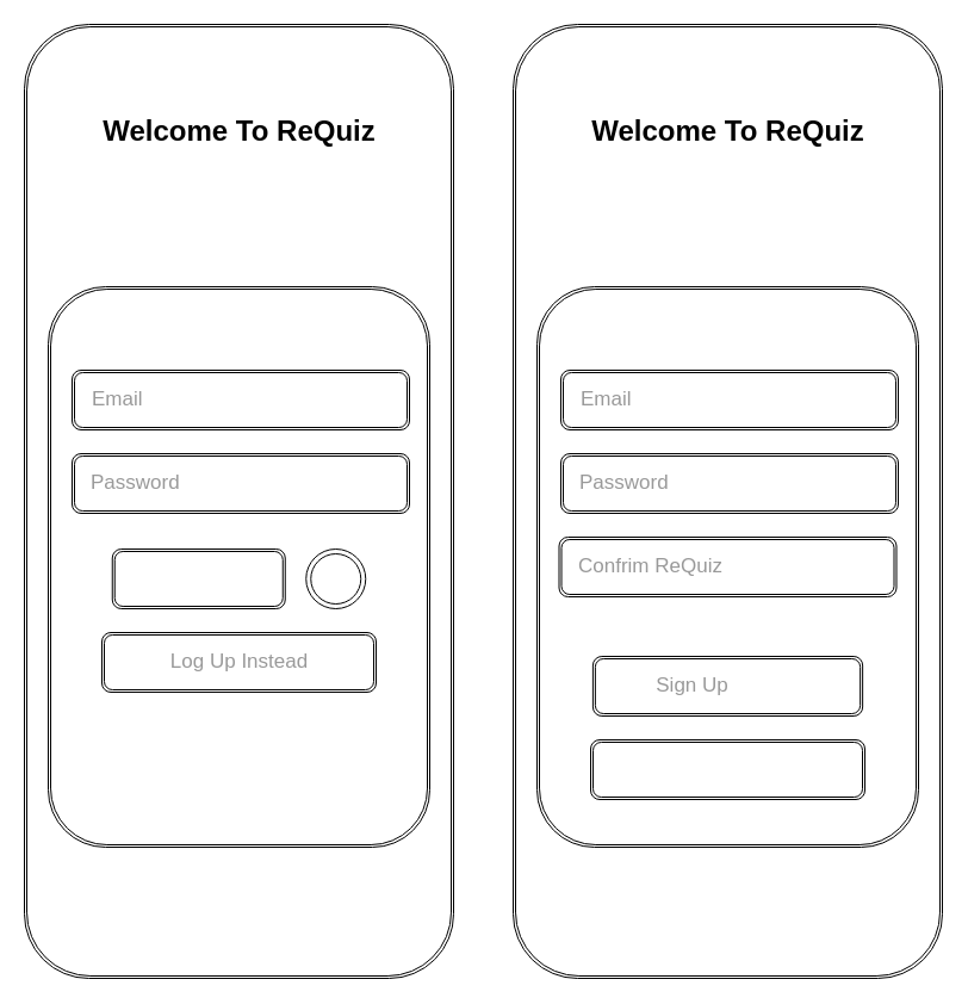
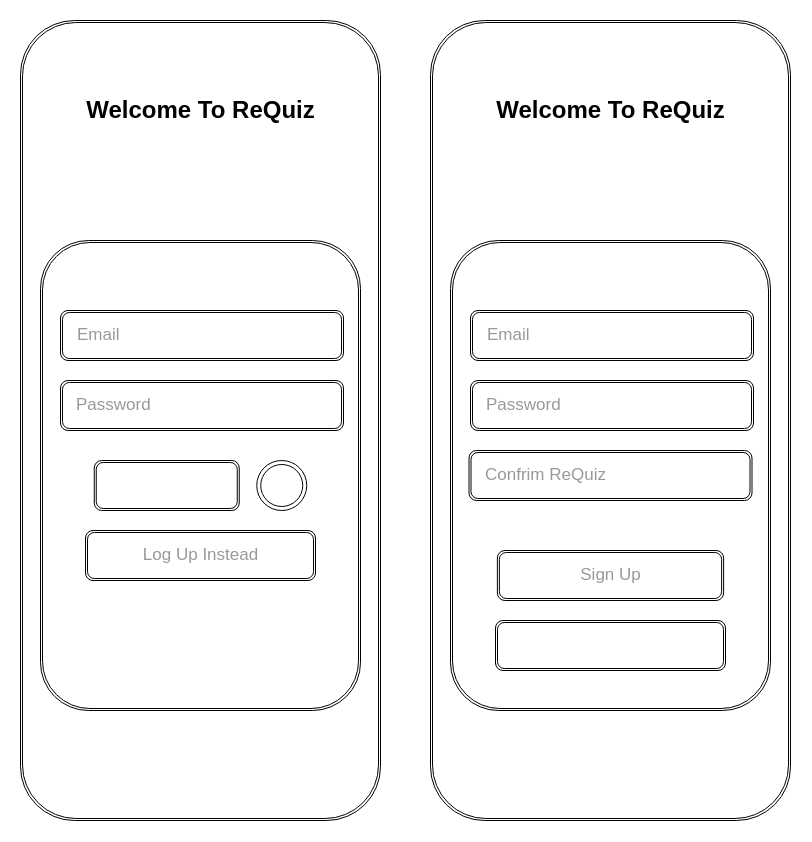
- <mxCell id="21" value="Sign Up" style="text;strokeColor=none;fillColor=none;html=1;fontSize=17;fontStyle=0;verticalAlign=middle;align=center;fontColor=#999999;" parent="1" vertex="1"><mxGeometry x="535" y="555" width="90" height="40" as="geometry" /></mxCell>
+ <mxCell id="21" value="Sign Up" style="text;strokeColor=none;fillColor=none;html=1;fontSize=17;fontStyle=0;verticalAlign=middle;align=center;fontColor=#999999;" parent="1" vertex="1"><mxGeometry x="565" y="555" width="90" height="40" as="geometry" /></mxCell>
